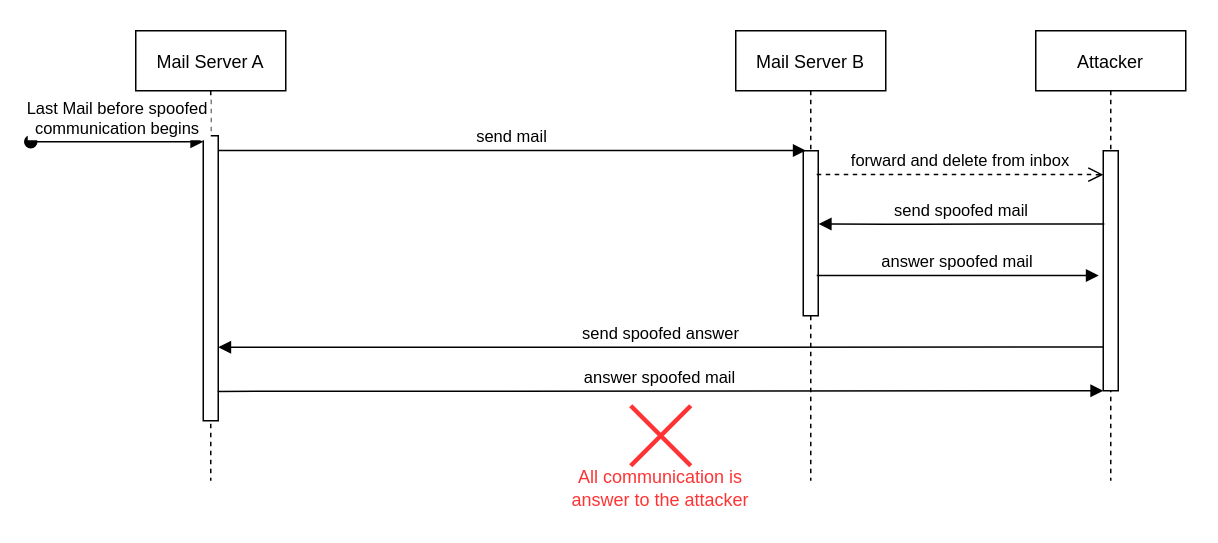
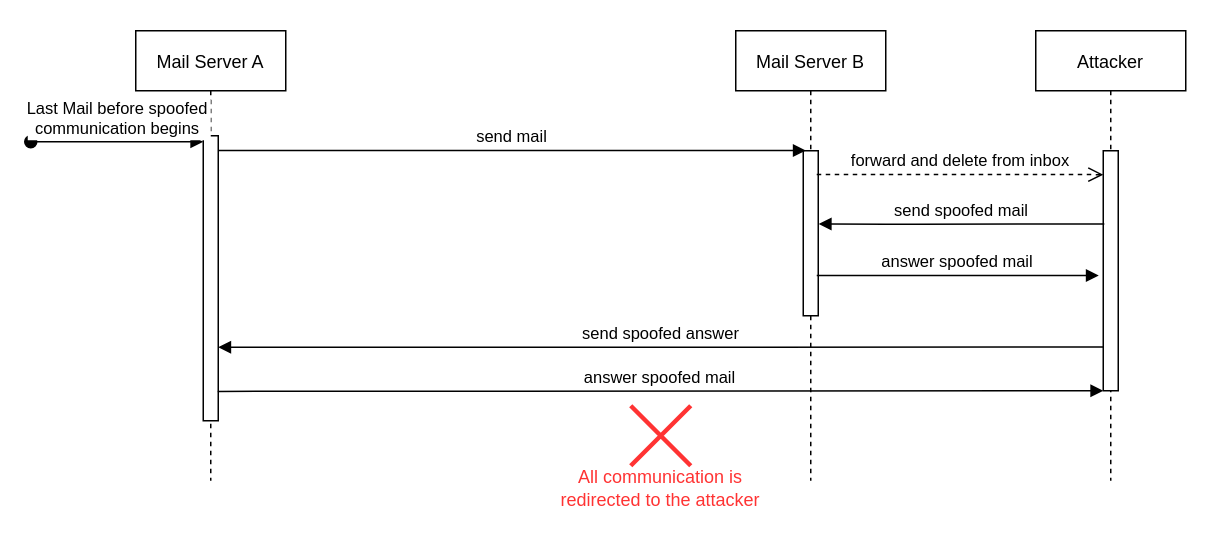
- <mxCell id="16" value="&lt;font color=&quot;#ff3333&quot;&gt;All communication is answer to the attacker&lt;/font&gt;" style="text;html=1;strokeColor=none;fillColor=none;align=center;verticalAlign=middle;whiteSpace=wrap;rounded=0;" parent="14" vertex="1"><mxGeometry y="40" width="140" height="30" as="geometry" /></mxCell>
+ <mxCell id="16" value="&lt;font color=&quot;#ff3333&quot;&gt;All communication is redirected to the attacker&lt;/font&gt;" style="text;html=1;strokeColor=none;fillColor=none;align=center;verticalAlign=middle;whiteSpace=wrap;rounded=0;" parent="14" vertex="1"><mxGeometry y="40" width="140" height="30" as="geometry" /></mxCell>
